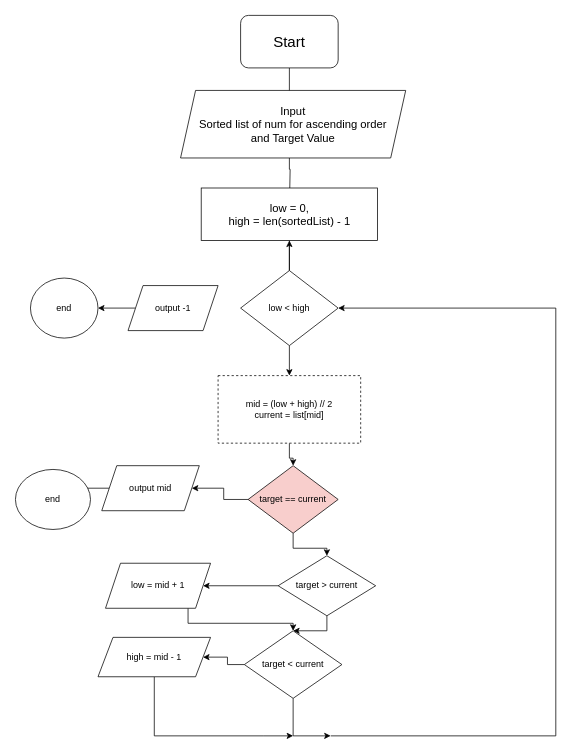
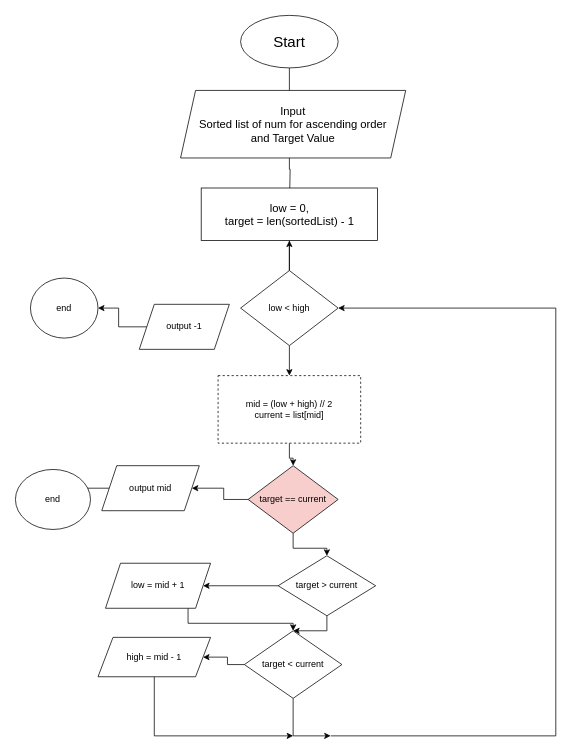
- <mxCell id="3" value="&lt;font style=&quot;font-size: 20px;&quot;&gt;Start&lt;/font&gt;" style="whiteSpace=wrap;html=1;rounded=1;" vertex="1" parent="1"><mxGeometry x="320" y="20" width="130" height="70" as="geometry" /></mxCell>
+ <mxCell id="3" value="&lt;font style=&quot;font-size: 20px;&quot;&gt;Start&lt;/font&gt;" style="ellipse;whiteSpace=wrap;html=1;" vertex="1" parent="1"><mxGeometry x="320" y="20" width="130" height="70" as="geometry" /></mxCell>
- <mxCell id="7" value="&lt;font style=&quot;font-size: 15px;&quot;&gt;low = 0,&lt;br&gt;high = len(sortedList) - 1&lt;/font&gt;" style="whiteSpace=wrap;html=1;" vertex="1" parent="1"><mxGeometry x="267.5" y="250" width="235" height="70" as="geometry" /></mxCell>
+ <mxCell id="7" value="&lt;font style=&quot;font-size: 15px;&quot;&gt;low = 0,&lt;br&gt;target = len(sortedList) - 1&lt;/font&gt;" style="whiteSpace=wrap;html=1;" vertex="1" parent="1"><mxGeometry x="267.5" y="250" width="235" height="70" as="geometry" /></mxCell>
- <mxCell id="30" value="output -1" style="shape=parallelogram;perimeter=parallelogramPerimeter;whiteSpace=wrap;html=1;fixedSize=1;" vertex="1" parent="1"><mxGeometry x="170" y="380" width="120" height="60" as="geometry" /></mxCell>
+ <mxCell id="30" value="output -1" style="shape=parallelogram;perimeter=parallelogramPerimeter;whiteSpace=wrap;html=1;fixedSize=1;" vertex="1" parent="1"><mxGeometry x="185" y="405" width="120" height="60" as="geometry" /></mxCell>
